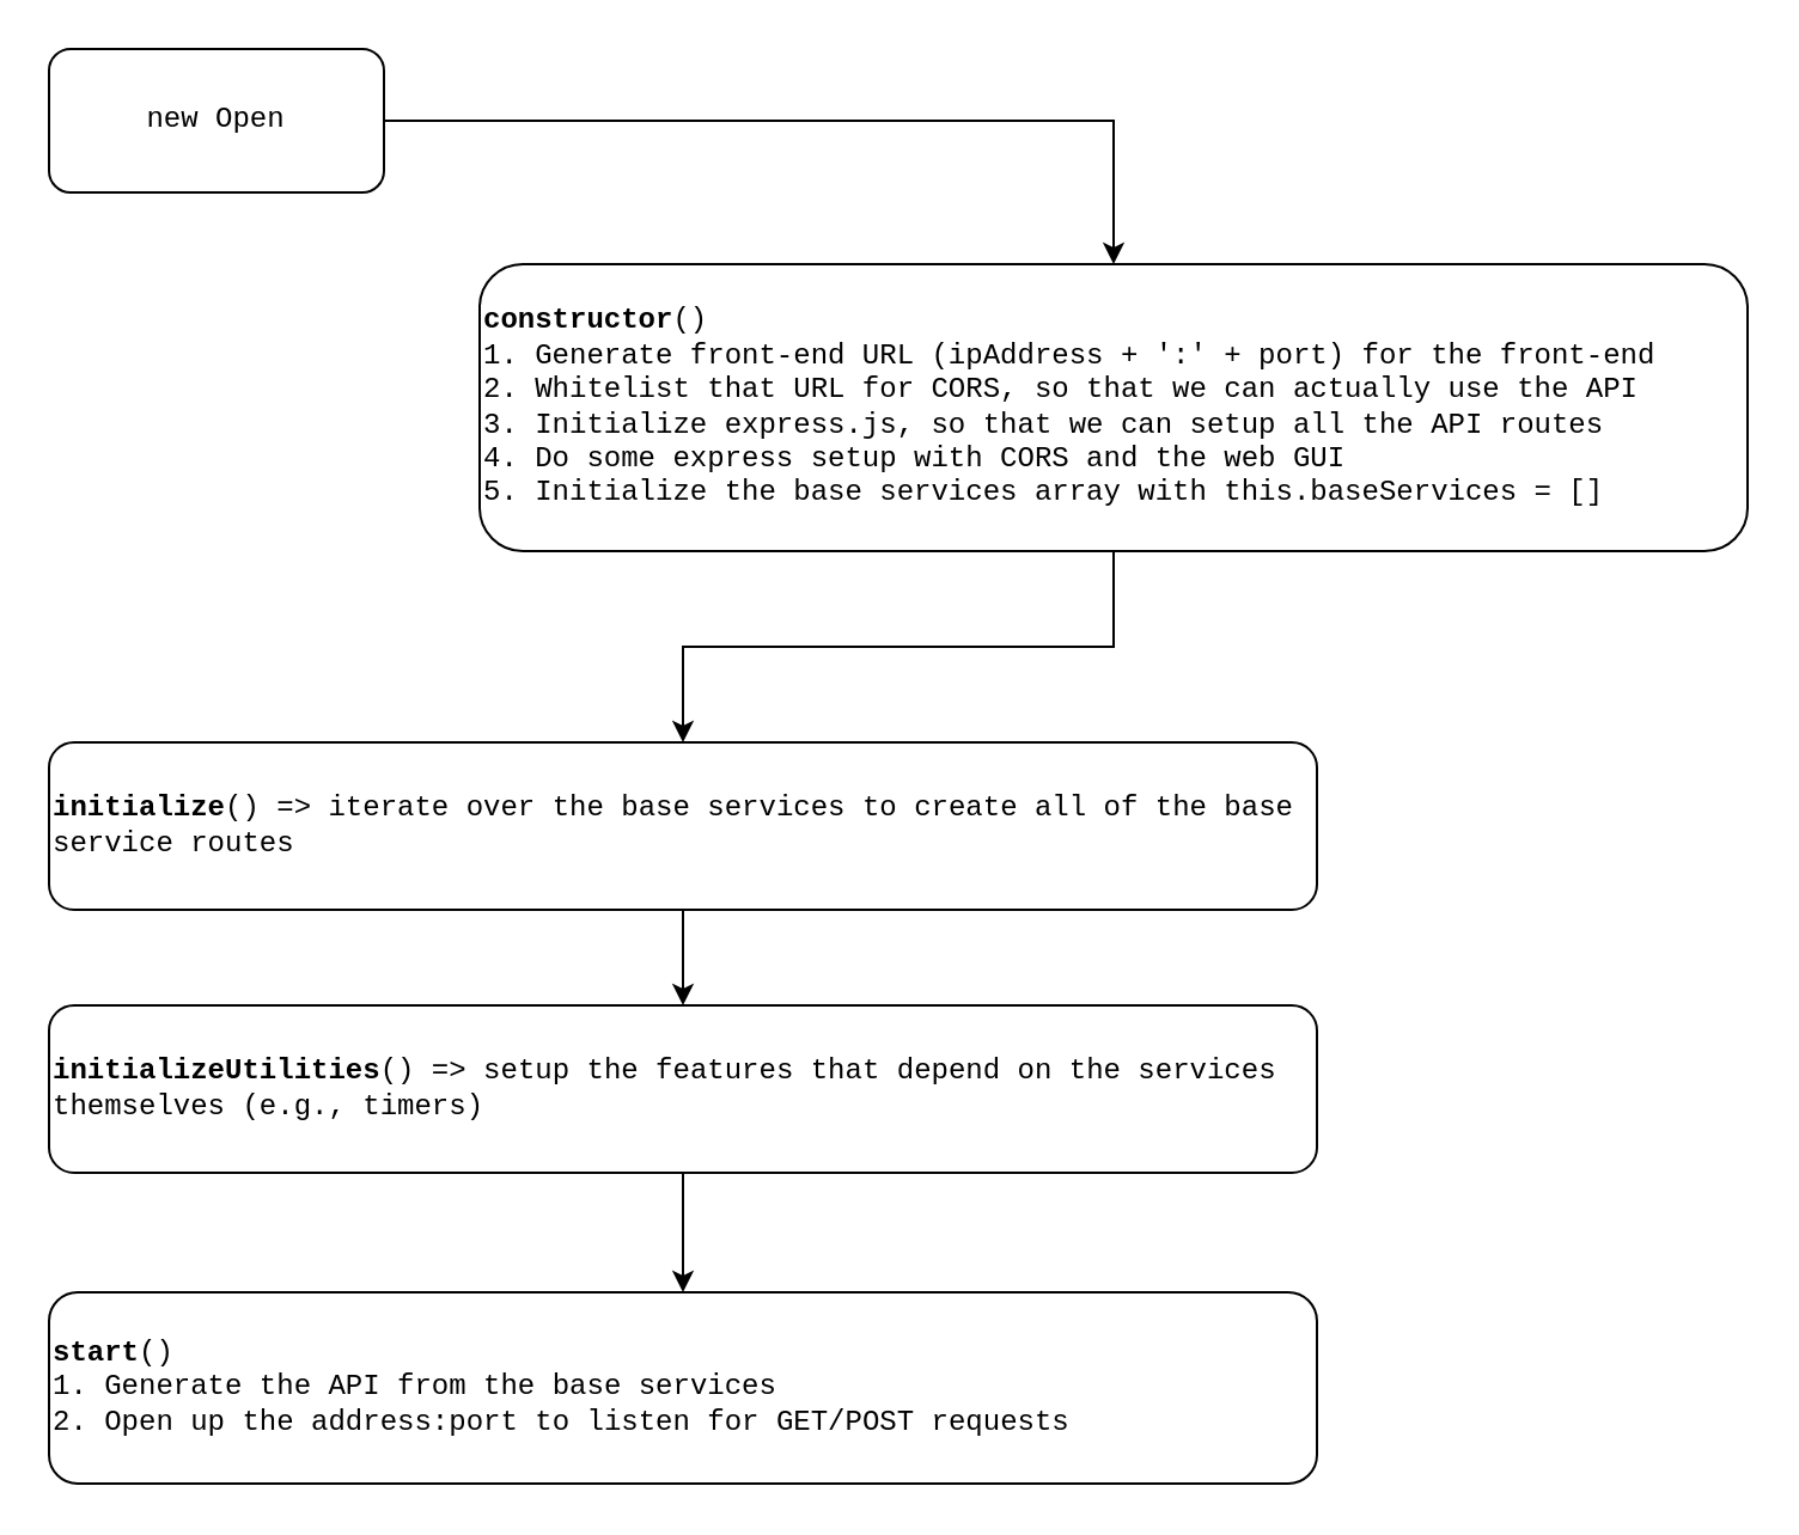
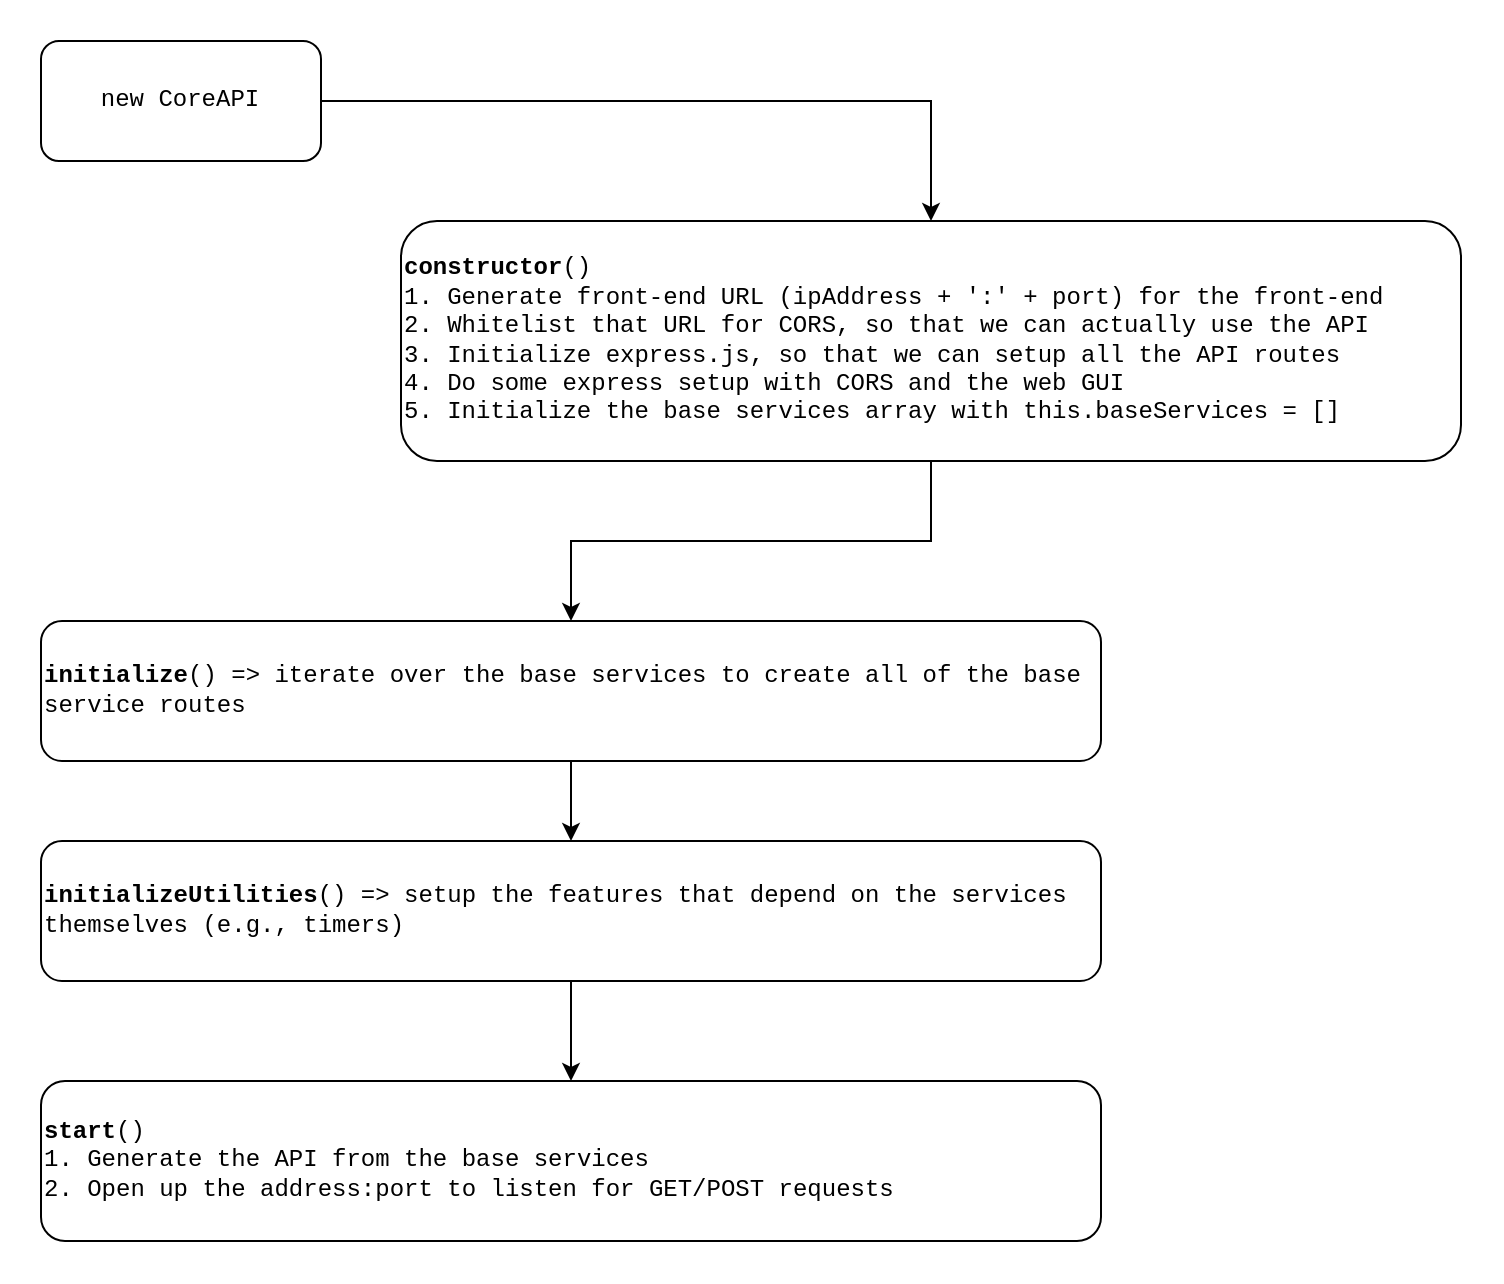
- <mxCell id="3" value="new Open" style="rounded=1;whiteSpace=wrap;html=1;fontSize=12;glass=0;strokeWidth=1;shadow=0;fontFamily=Courier New;" parent="1" vertex="1"><mxGeometry x="20" y="20" width="140" height="60" as="geometry" /></mxCell>
+ <mxCell id="3" value="new CoreAPI" style="rounded=1;whiteSpace=wrap;html=1;fontSize=12;glass=0;strokeWidth=1;shadow=0;fontFamily=Courier New;" parent="1" vertex="1"><mxGeometry x="20" y="20" width="140" height="60" as="geometry" /></mxCell>
